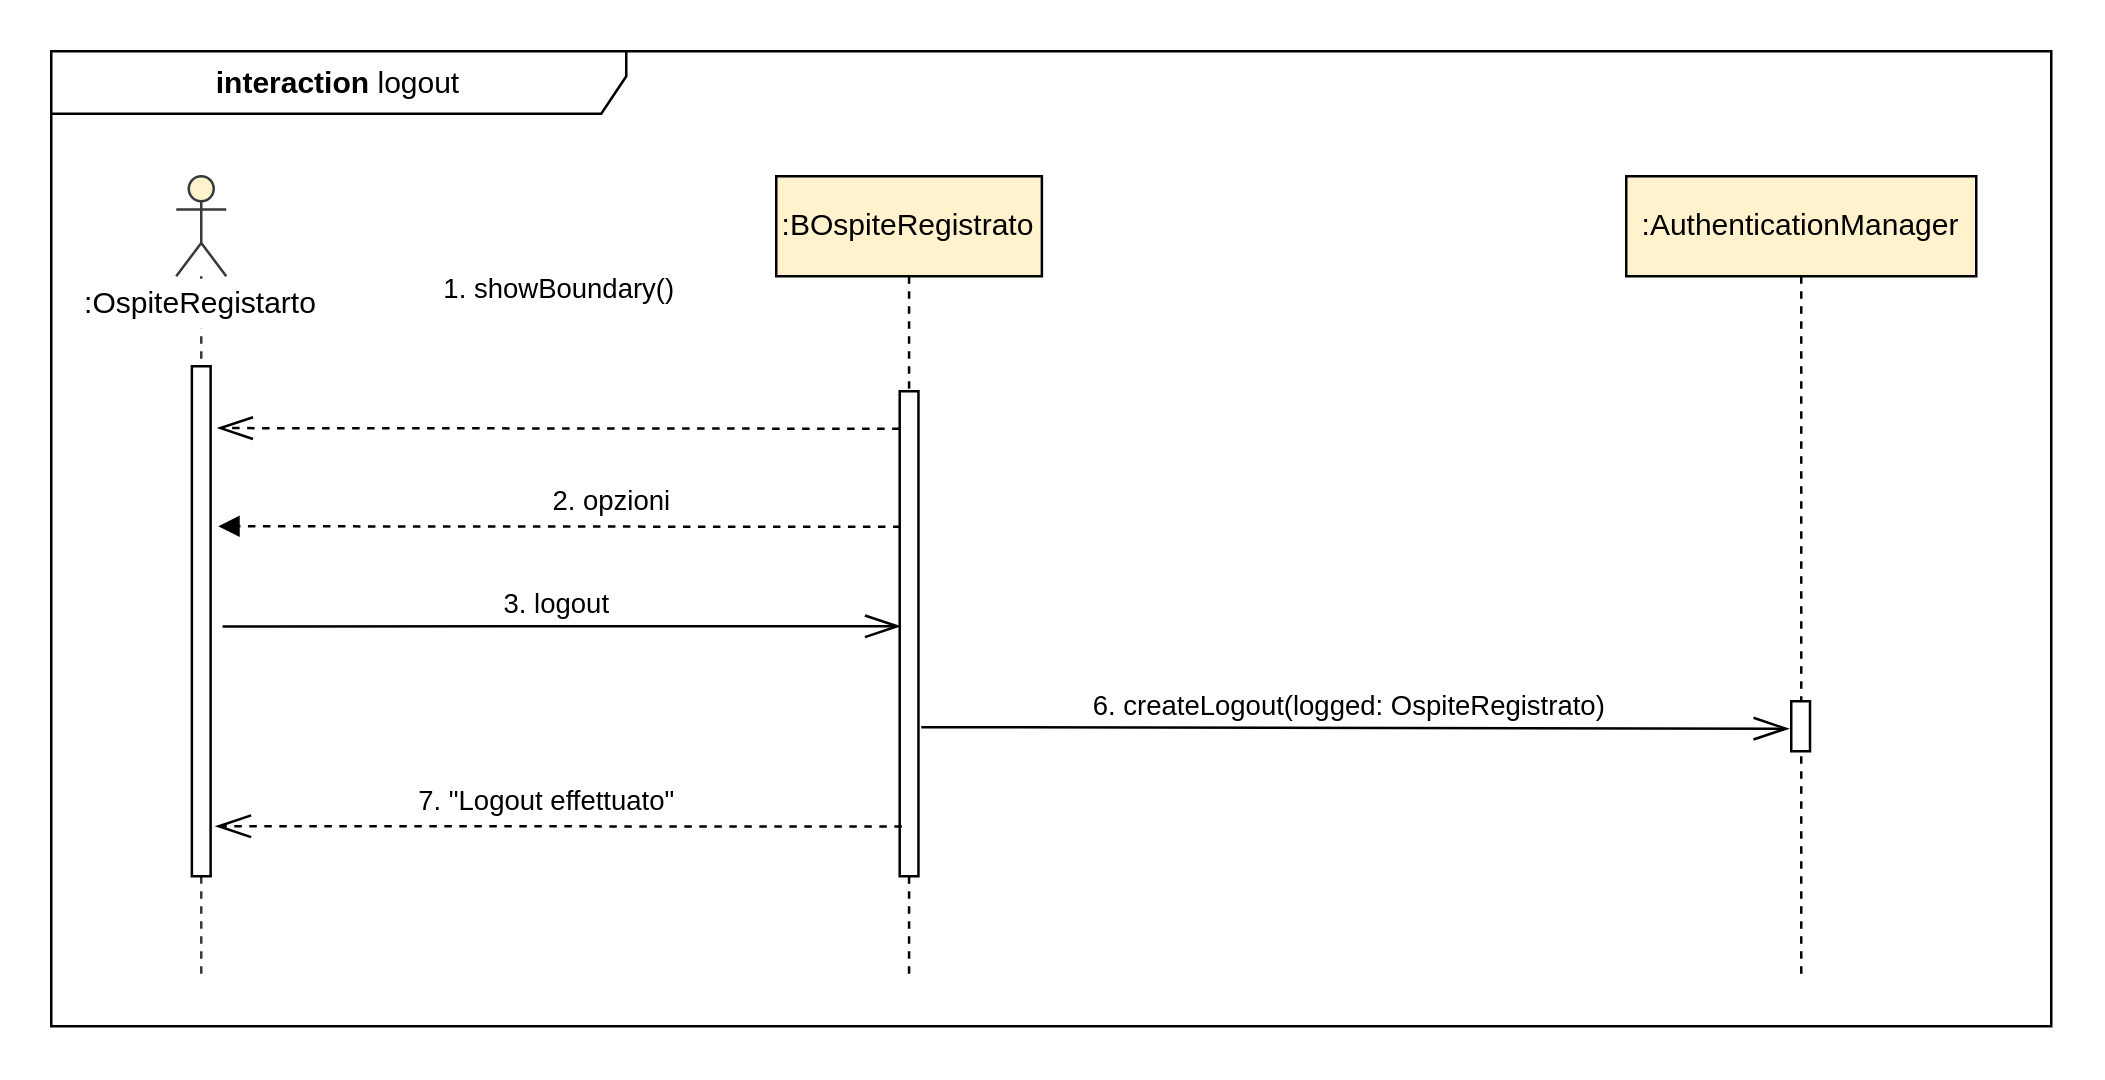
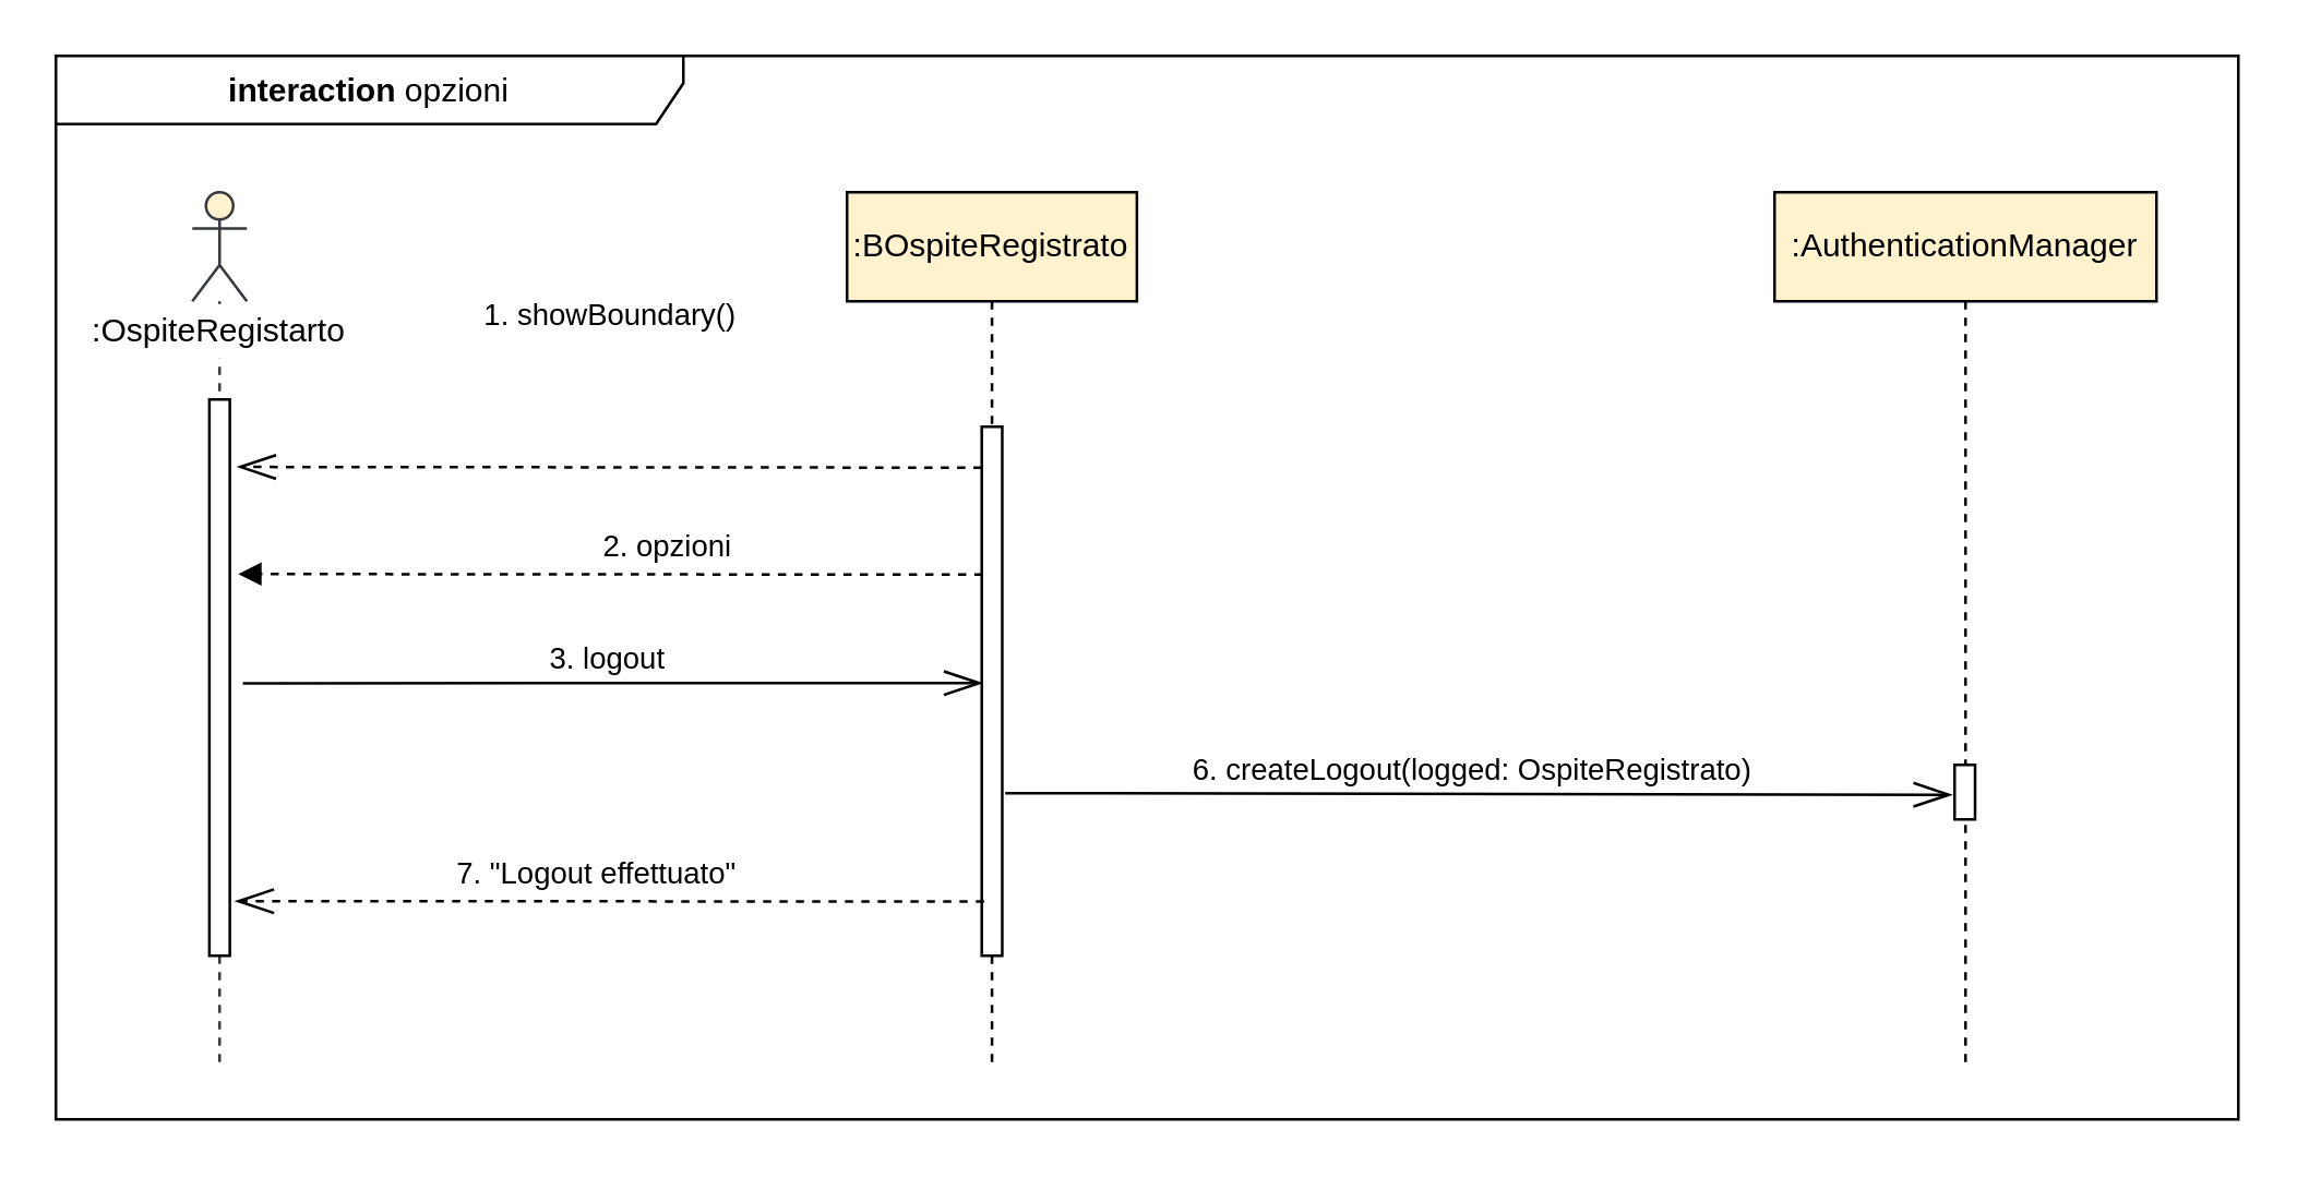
- <mxCell id="2" value="&lt;b&gt;interaction &lt;/b&gt;logout" style="shape=umlFrame;whiteSpace=wrap;html=1;width=230;height=25;" parent="1" vertex="1"><mxGeometry x="20" y="20" width="800" height="390" as="geometry" /></mxCell>
+ <mxCell id="2" value="&lt;b&gt;interaction &lt;/b&gt;opzioni" style="shape=umlFrame;whiteSpace=wrap;html=1;width=230;height=25;" parent="1" vertex="1"><mxGeometry x="20" y="20" width="800" height="390" as="geometry" /></mxCell>
